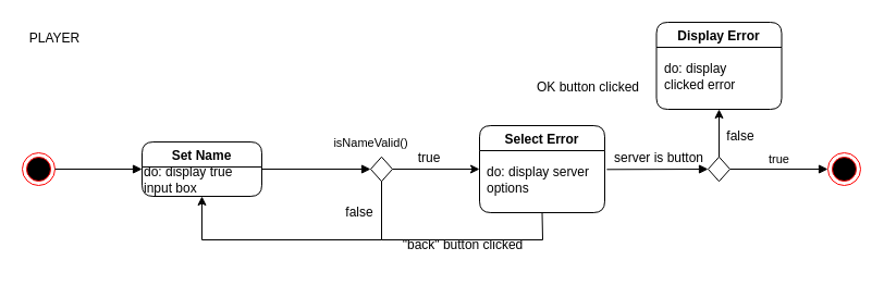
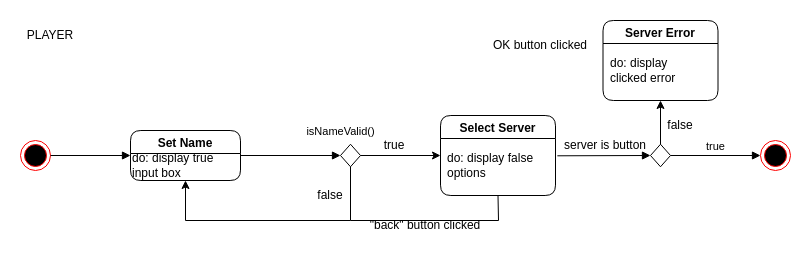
- <mxCell id="21" value="Display Error" style="swimlane;rounded=1;" vertex="1" parent="1"><mxGeometry x="602.5" y="20" width="115" height="80" as="geometry" /></mxCell>
+ <mxCell id="21" value="Server Error" style="swimlane;rounded=1;" vertex="1" parent="1"><mxGeometry x="602.5" y="20" width="115" height="80" as="geometry" /></mxCell>
- <mxCell id="25" value="OK button clicked" style="text;html=1;strokeColor=none;fillColor=none;align=center;verticalAlign=middle;whiteSpace=wrap;rounded=0;" vertex="1" parent="1"><mxGeometry x="490" y="65" width="100" height="30" as="geometry" /></mxCell>
+ <mxCell id="25" value="OK button clicked" style="text;html=1;strokeColor=none;fillColor=none;align=center;verticalAlign=middle;whiteSpace=wrap;rounded=0;" vertex="1" parent="1"><mxGeometry x="490" y="30" width="100" height="30" as="geometry" /></mxCell>
- <mxCell id="10" value="Select Error" style="swimlane;rounded=1;" vertex="1" parent="1"><mxGeometry x="440" y="115" width="115" height="80" as="geometry" /></mxCell>
+ <mxCell id="10" value="Select Server" style="swimlane;rounded=1;" vertex="1" parent="1"><mxGeometry x="440" y="115" width="115" height="80" as="geometry" /></mxCell>
- <mxCell id="11" value="do: display server &lt;br&gt;options" style="text;html=1;align=left;verticalAlign=middle;resizable=0;points=[];autosize=1;strokeColor=none;fillColor=none;" vertex="1" parent="10"><mxGeometry x="5" y="35" width="110" height="30" as="geometry" /></mxCell>
+ <mxCell id="11" value="do: display false &lt;br&gt;options" style="text;html=1;align=left;verticalAlign=middle;resizable=0;points=[];autosize=1;strokeColor=none;fillColor=none;" vertex="1" parent="10"><mxGeometry x="5" y="35" width="110" height="30" as="geometry" /></mxCell>
